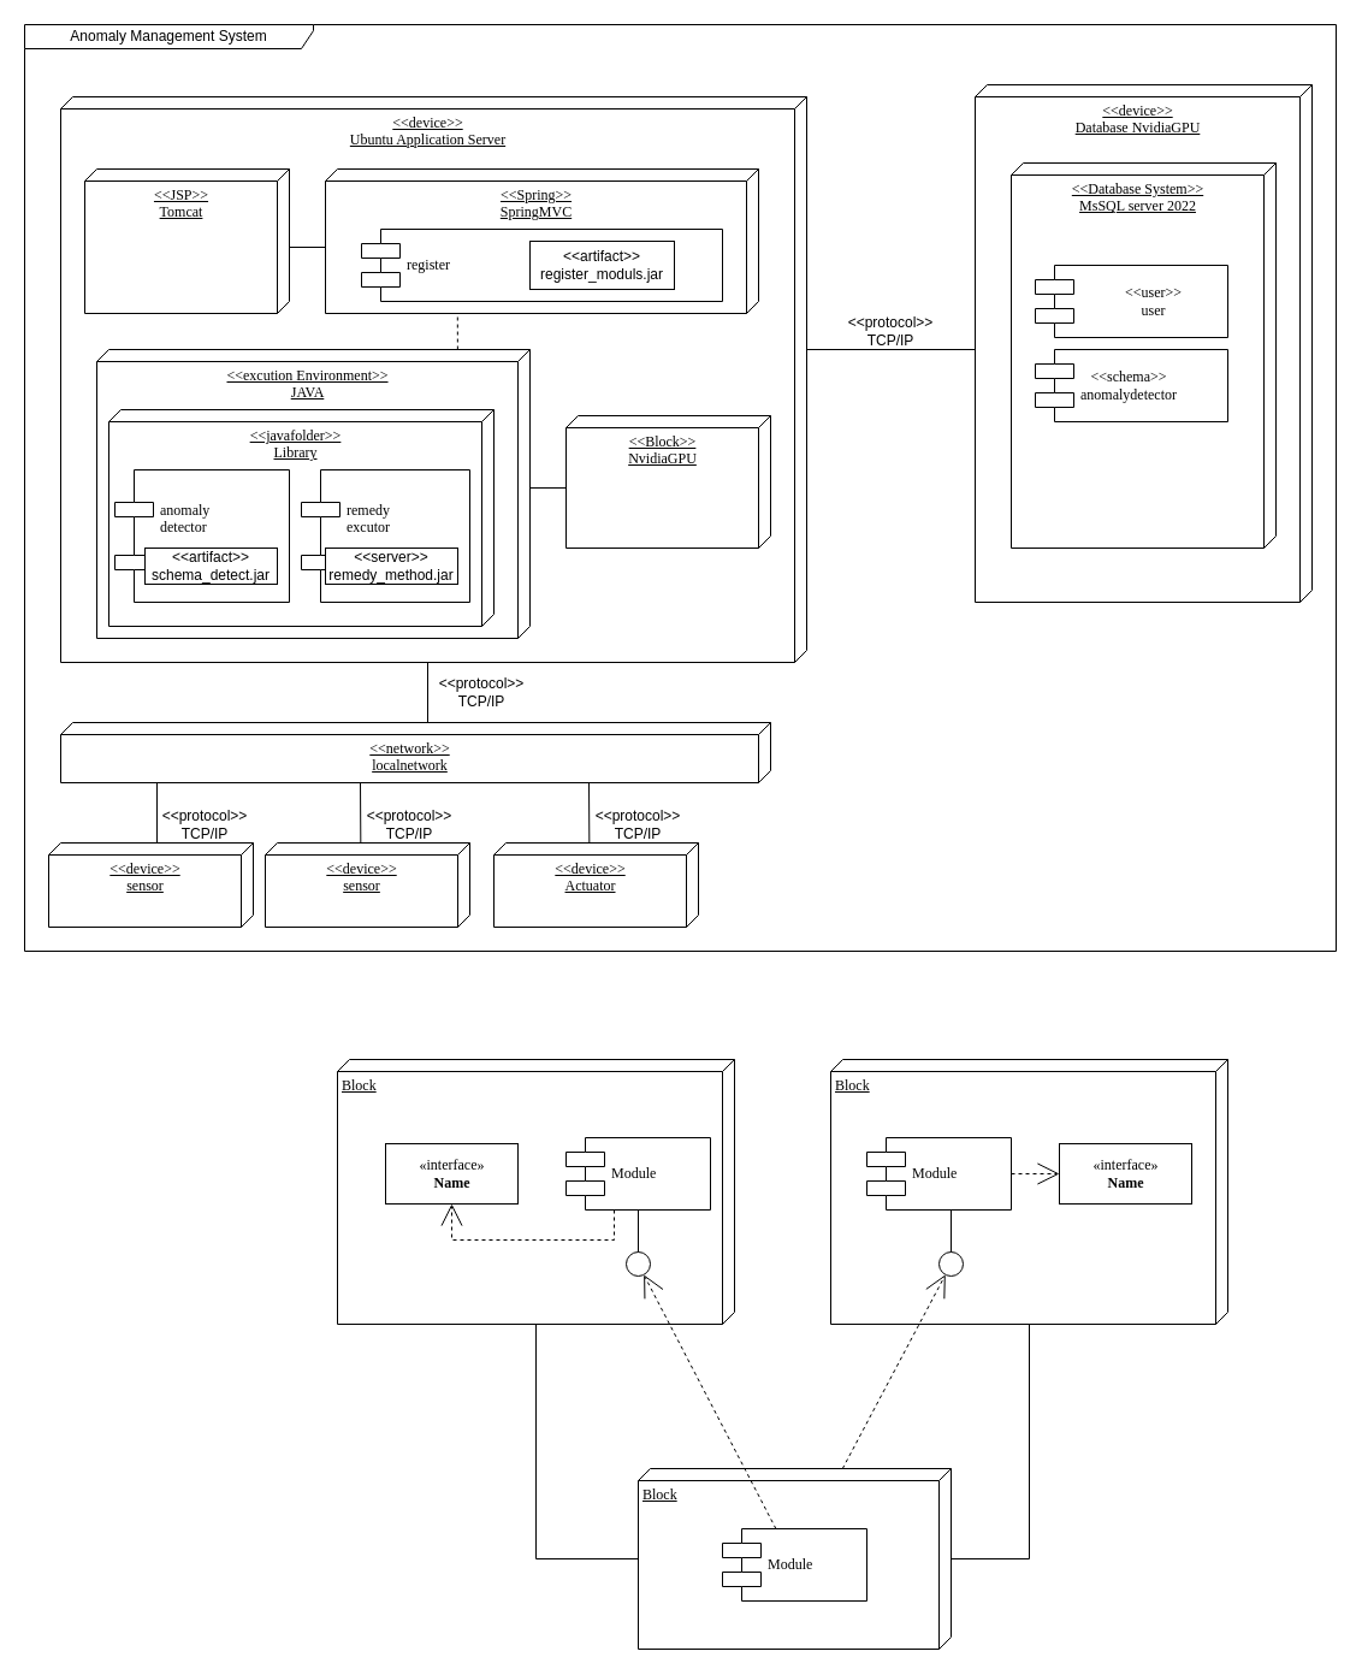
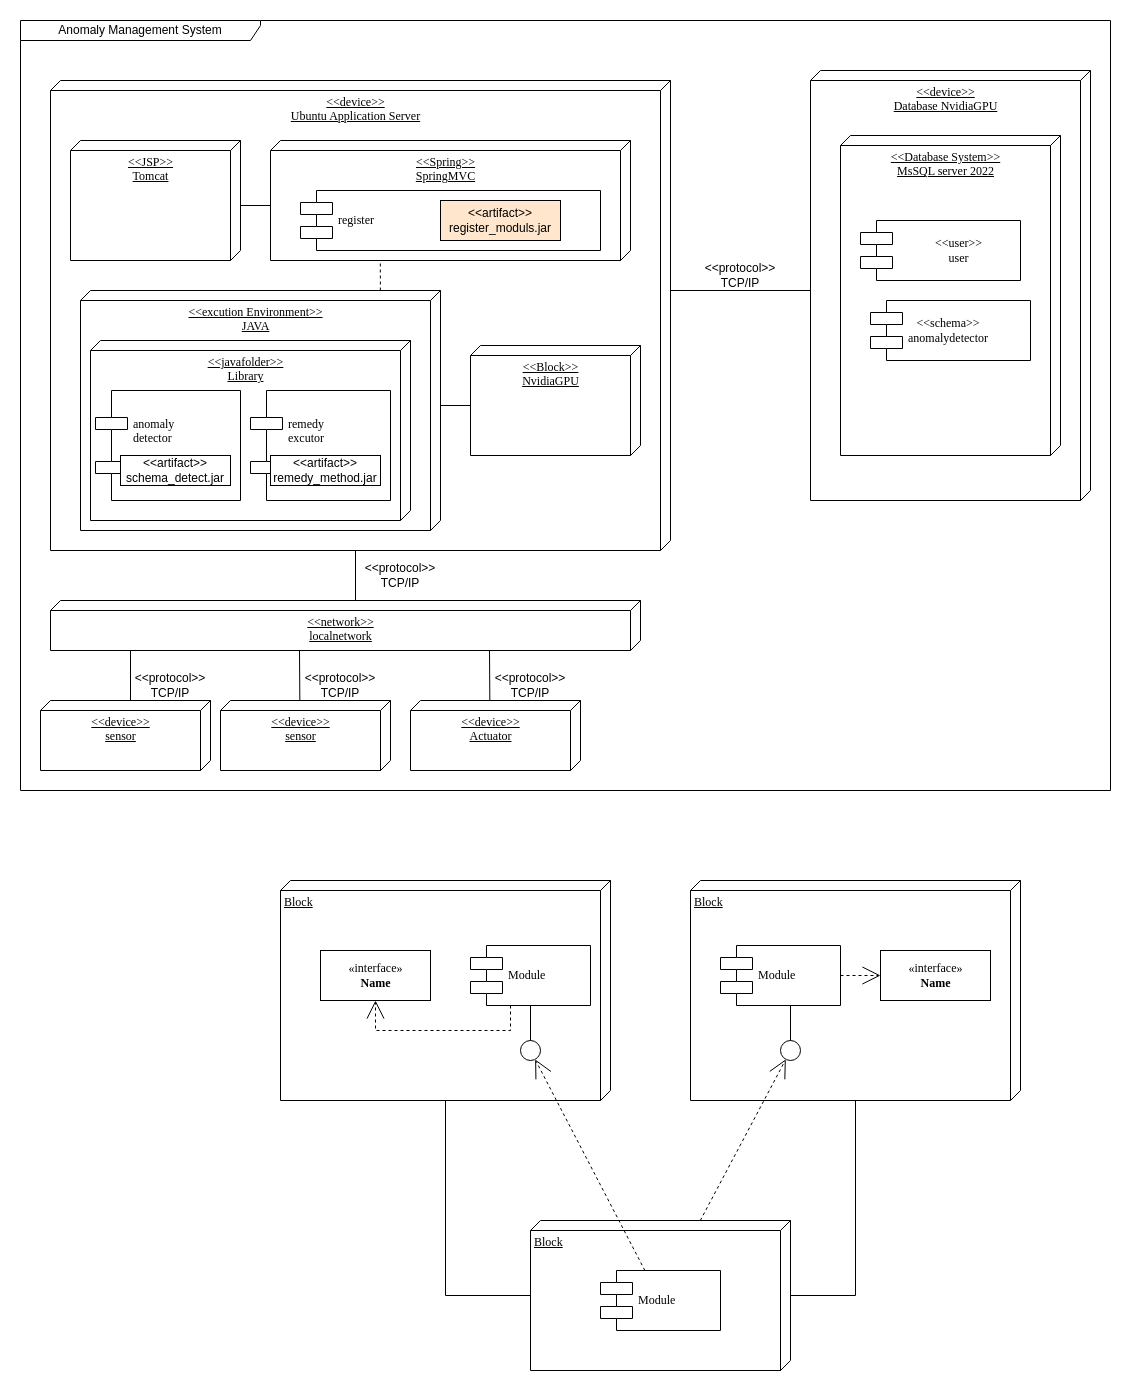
- <mxCell id="50" value="&amp;lt;&amp;lt;artifact&amp;gt;&amp;gt;&lt;br&gt;register_moduls.jar" style="rounded=0;whiteSpace=wrap;html=1;" vertex="1" parent="1"><mxGeometry x="440" y="200" width="120" height="40" as="geometry" /></mxCell>
+ <mxCell id="50" value="&amp;lt;&amp;lt;artifact&amp;gt;&amp;gt;&lt;br&gt;register_moduls.jar" style="rounded=0;whiteSpace=wrap;html=1;fillColor=#ffe6cc;" vertex="1" parent="1"><mxGeometry x="440" y="200" width="120" height="40" as="geometry" /></mxCell>
- <mxCell id="43" value="&lt;div style=&quot;text-align: center;&quot;&gt;&lt;span style=&quot;background-color: initial;&quot;&gt;&amp;lt;&amp;lt;schema&amp;gt;&amp;gt;&lt;/span&gt;&lt;/div&gt;anomalydetector&lt;br&gt;" style="shape=component;align=left;spacingLeft=36;rounded=0;shadow=0;comic=0;labelBackgroundColor=none;strokeWidth=1;fontFamily=Verdana;fontSize=12;html=1;" vertex="1" parent="1"><mxGeometry x="860" y="290" width="160" height="60" as="geometry" /></mxCell>
+ <mxCell id="43" value="&lt;div style=&quot;text-align: center;&quot;&gt;&lt;span style=&quot;background-color: initial;&quot;&gt;&amp;lt;&amp;lt;schema&amp;gt;&amp;gt;&lt;/span&gt;&lt;/div&gt;anomalydetector&lt;br&gt;" style="shape=component;align=left;spacingLeft=36;rounded=0;shadow=0;comic=0;labelBackgroundColor=none;strokeWidth=1;fontFamily=Verdana;fontSize=12;html=1;" vertex="1" parent="1"><mxGeometry x="870" y="300" width="160" height="60" as="geometry" /></mxCell>
- <mxCell id="52" value="&amp;lt;&amp;lt;server&amp;gt;&amp;gt;&lt;br&gt;remedy_method.jar" style="rounded=0;whiteSpace=wrap;html=1;" vertex="1" parent="1"><mxGeometry x="270" y="455" width="110" height="30" as="geometry" /></mxCell>
+ <mxCell id="52" value="&amp;lt;&amp;lt;artifact&amp;gt;&amp;gt;&lt;br&gt;remedy_method.jar" style="rounded=0;whiteSpace=wrap;html=1;" vertex="1" parent="1"><mxGeometry x="270" y="455" width="110" height="30" as="geometry" /></mxCell>
